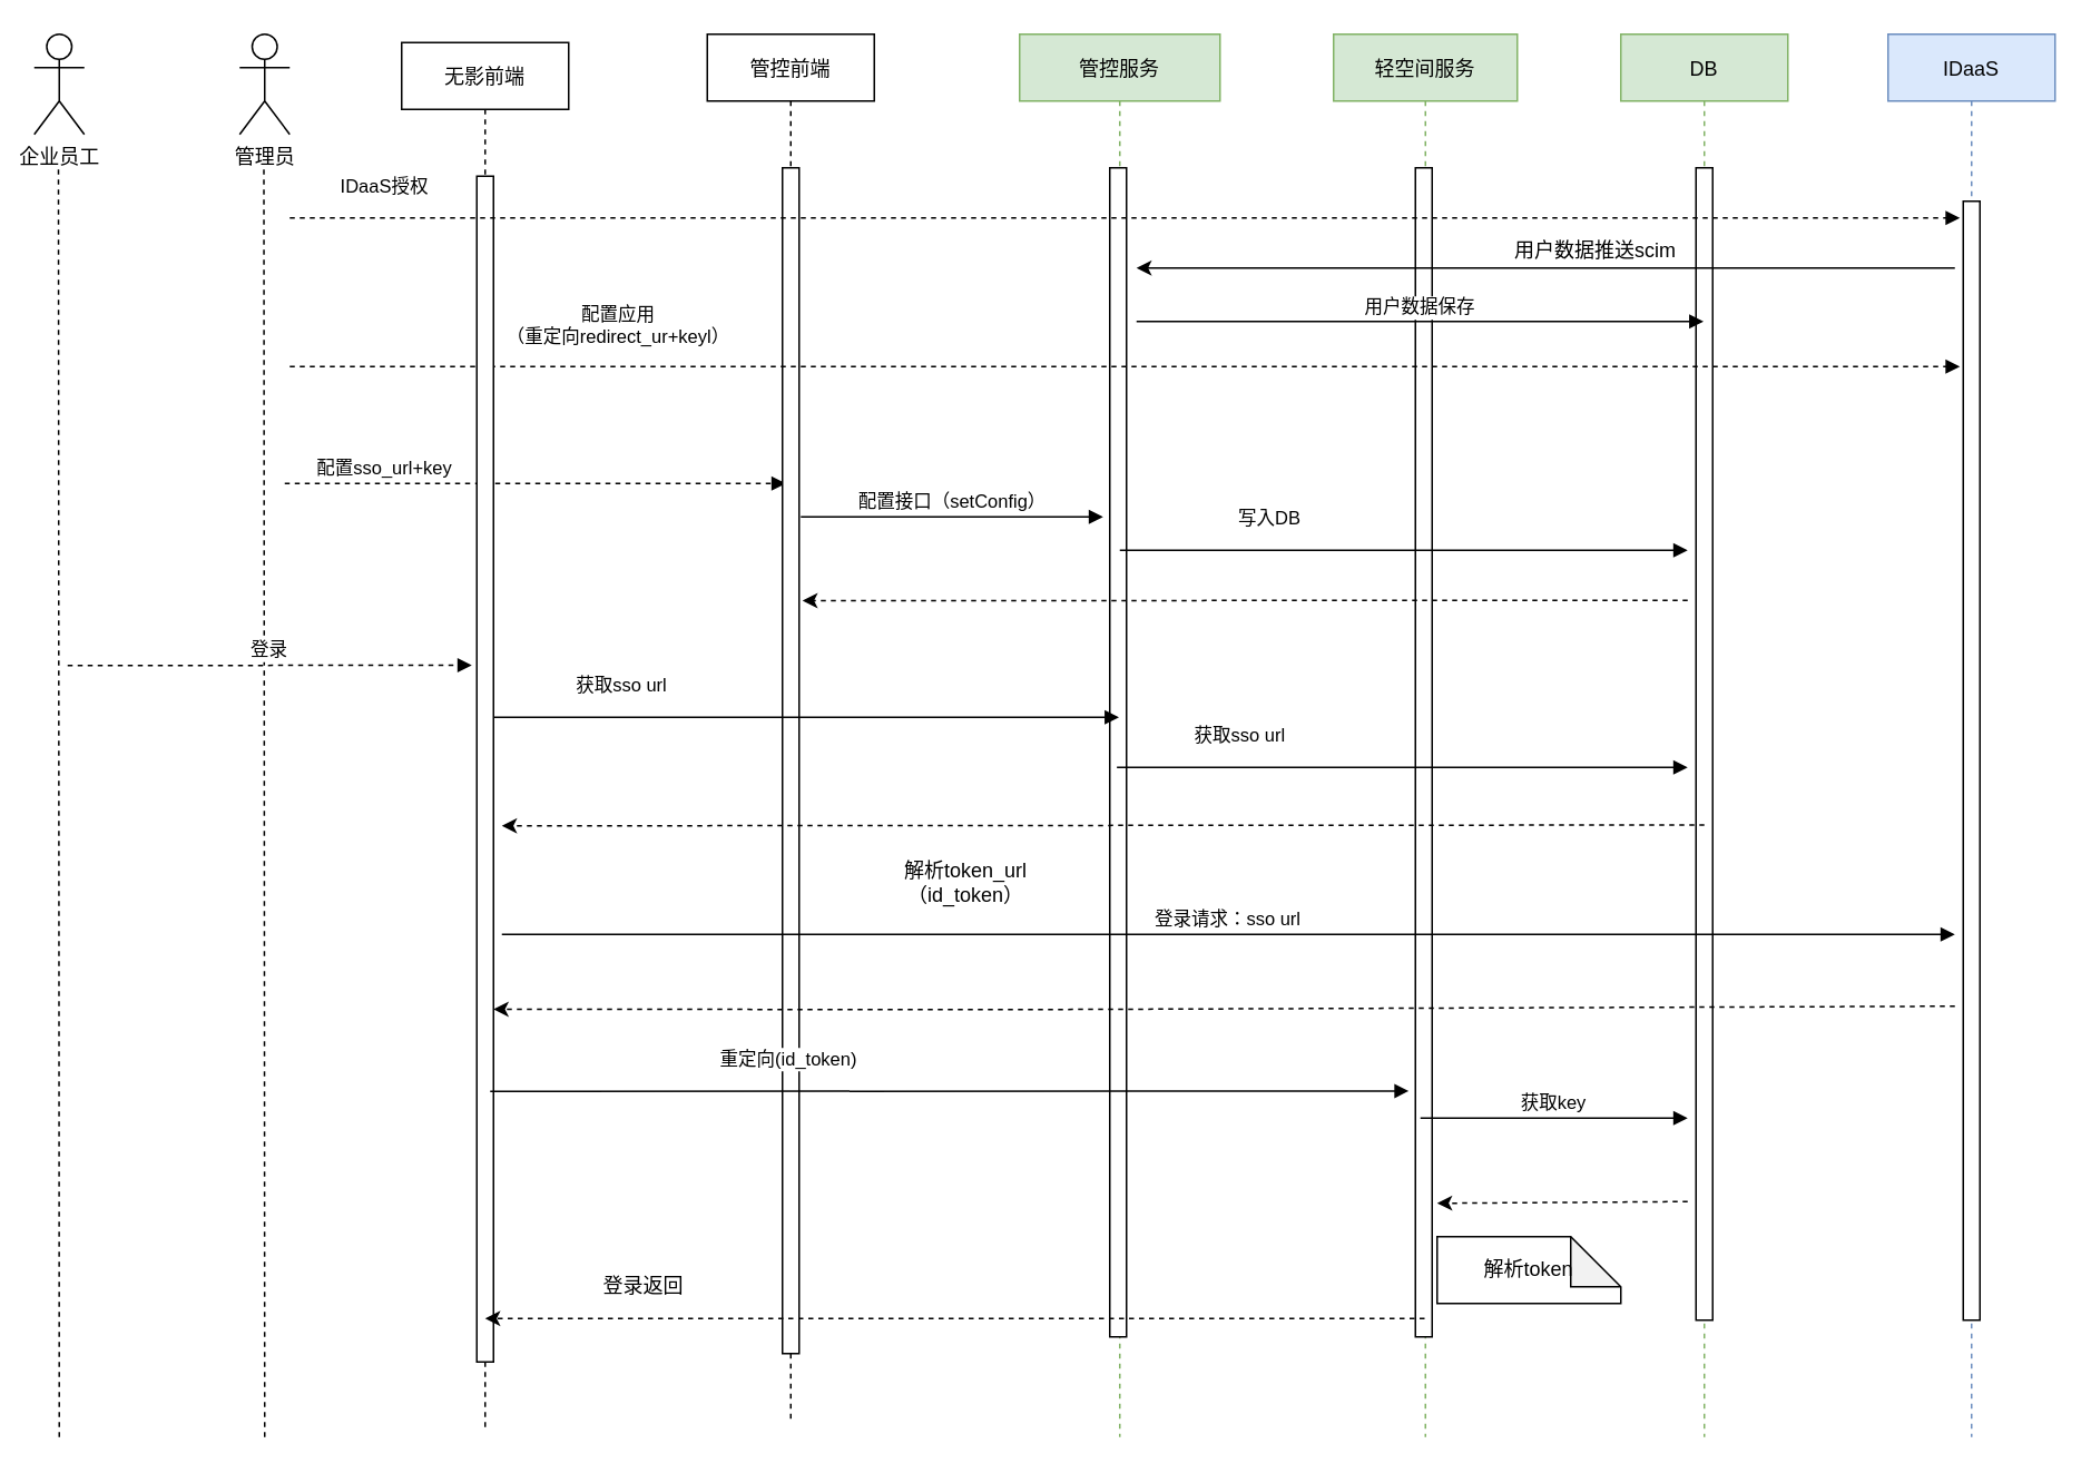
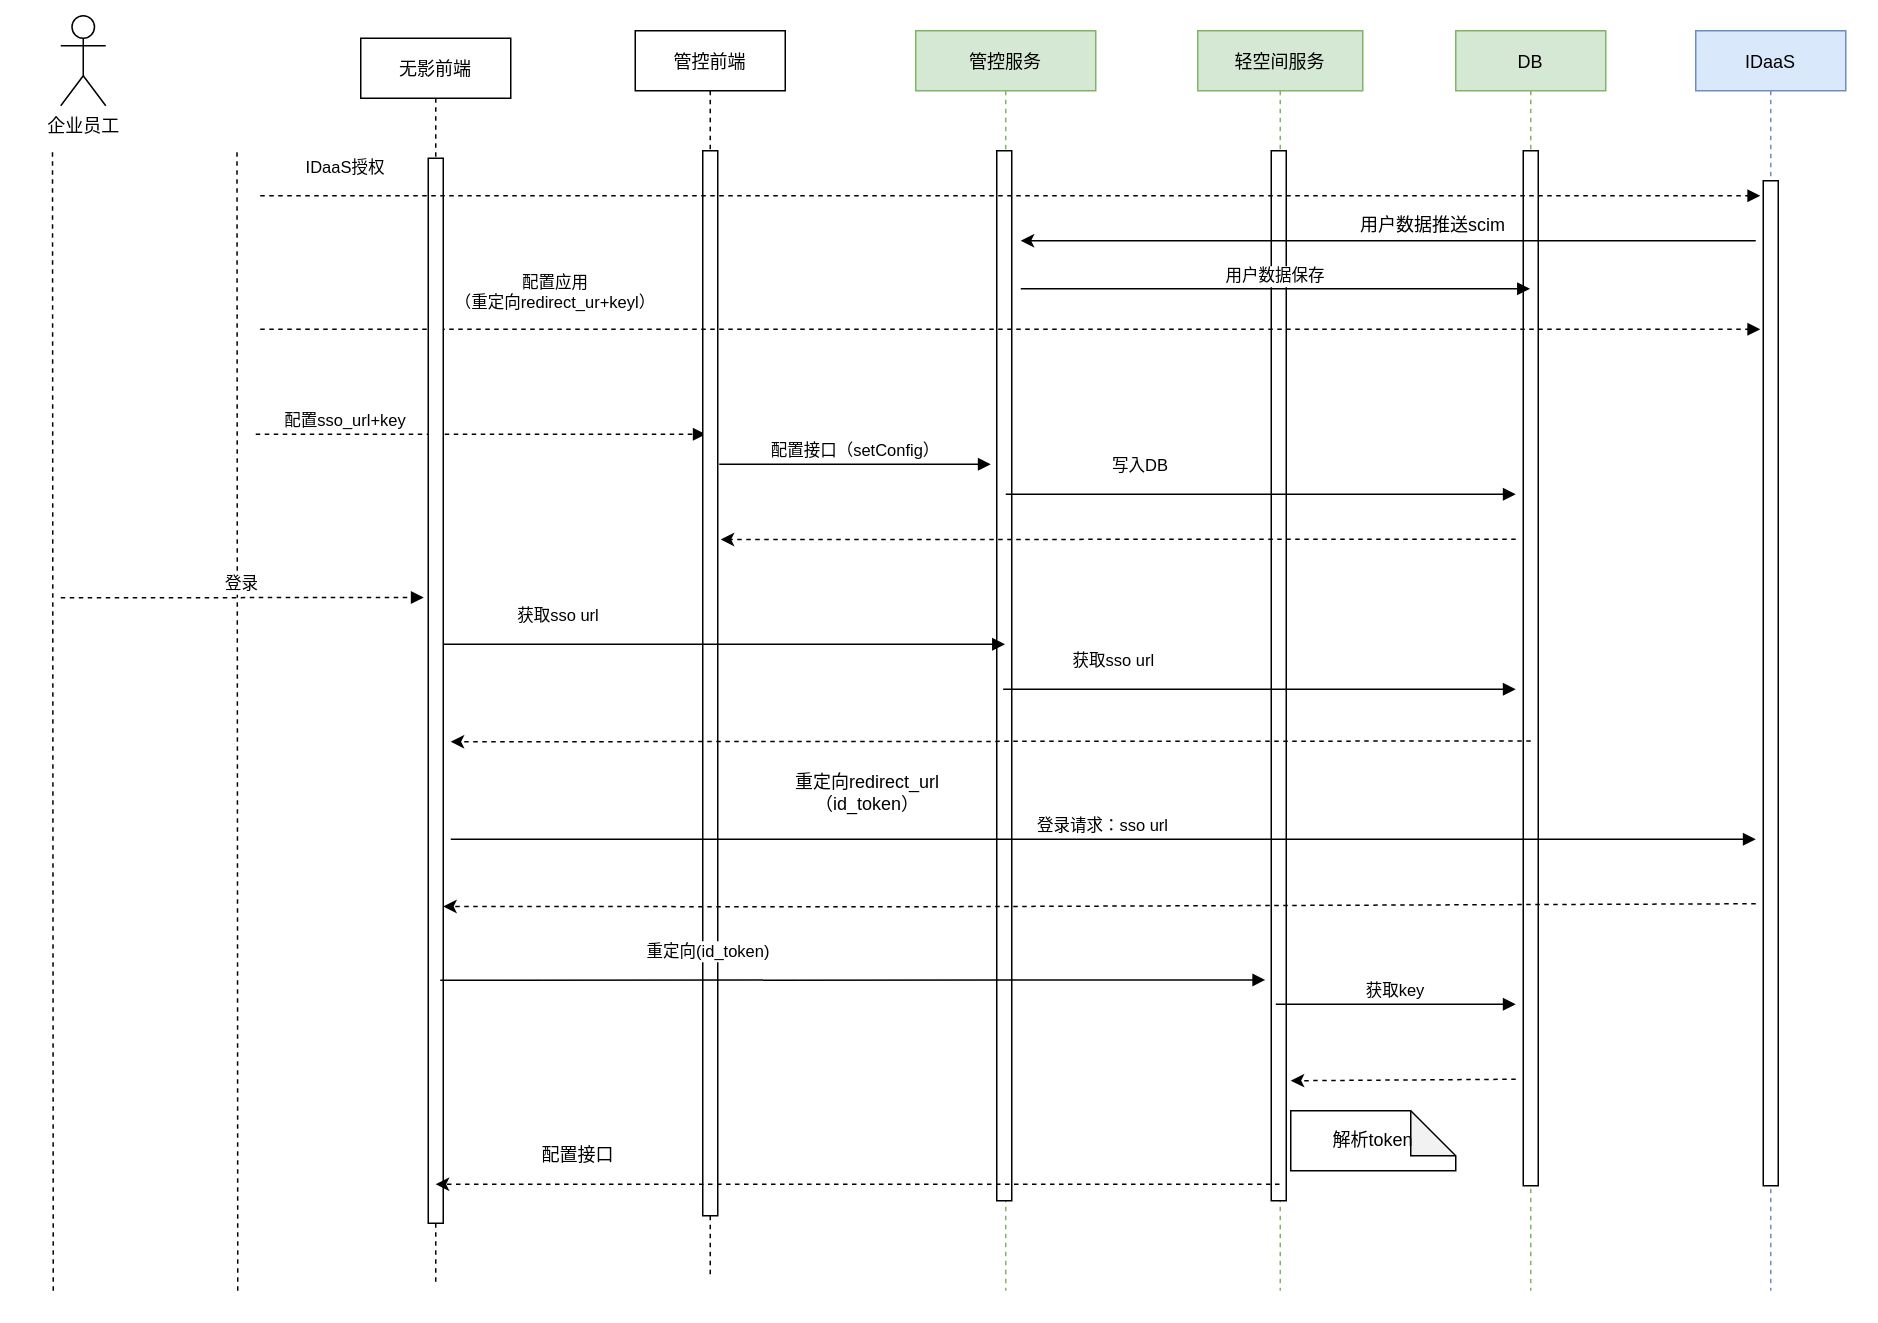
- <mxCell id="19" value="企业员工" style="shape=umlActor;verticalLabelPosition=bottom;verticalAlign=top;html=1;outlineConnect=0;" vertex="1" parent="1"><mxGeometry x="20" y="20" width="30" height="60" as="geometry" /></mxCell>
+ <mxCell id="19" value="企业员工" style="shape=umlActor;verticalLabelPosition=bottom;verticalAlign=top;html=1;outlineConnect=0;" vertex="1" parent="1"><mxGeometry x="40" y="10" width="30" height="60" as="geometry" /></mxCell>
- <mxCell id="4" value="管理员" style="shape=umlActor;verticalLabelPosition=bottom;verticalAlign=top;html=1;outlineConnect=0;" vertex="1" parent="1"><mxGeometry x="143" y="20" width="30" height="60" as="geometry" /></mxCell>
- <mxCell id="29" value="解析token_url（id_token）" style="text;html=1;strokeColor=none;fillColor=none;align=center;verticalAlign=middle;whiteSpace=wrap;rounded=0;" vertex="1" parent="1"><mxGeometry x="523" y="525" width="110" height="5" as="geometry" /></mxCell>
+ <mxCell id="29" value="重定向redirect_url（id_token）" style="text;html=1;strokeColor=none;fillColor=none;align=center;verticalAlign=middle;whiteSpace=wrap;rounded=0;" vertex="1" parent="1"><mxGeometry x="523" y="525" width="110" height="5" as="geometry" /></mxCell>
- <mxCell id="32" value="登录返回" style="text;html=1;strokeColor=none;fillColor=none;align=center;verticalAlign=middle;whiteSpace=wrap;rounded=0;" vertex="1" parent="1"><mxGeometry x="350" y="760" width="70" height="20" as="geometry" /></mxCell>
+ <mxCell id="32" value="配置接口" style="text;html=1;strokeColor=none;fillColor=none;align=center;verticalAlign=middle;whiteSpace=wrap;rounded=0;" vertex="1" parent="1"><mxGeometry x="350" y="760" width="70" height="20" as="geometry" /></mxCell>
